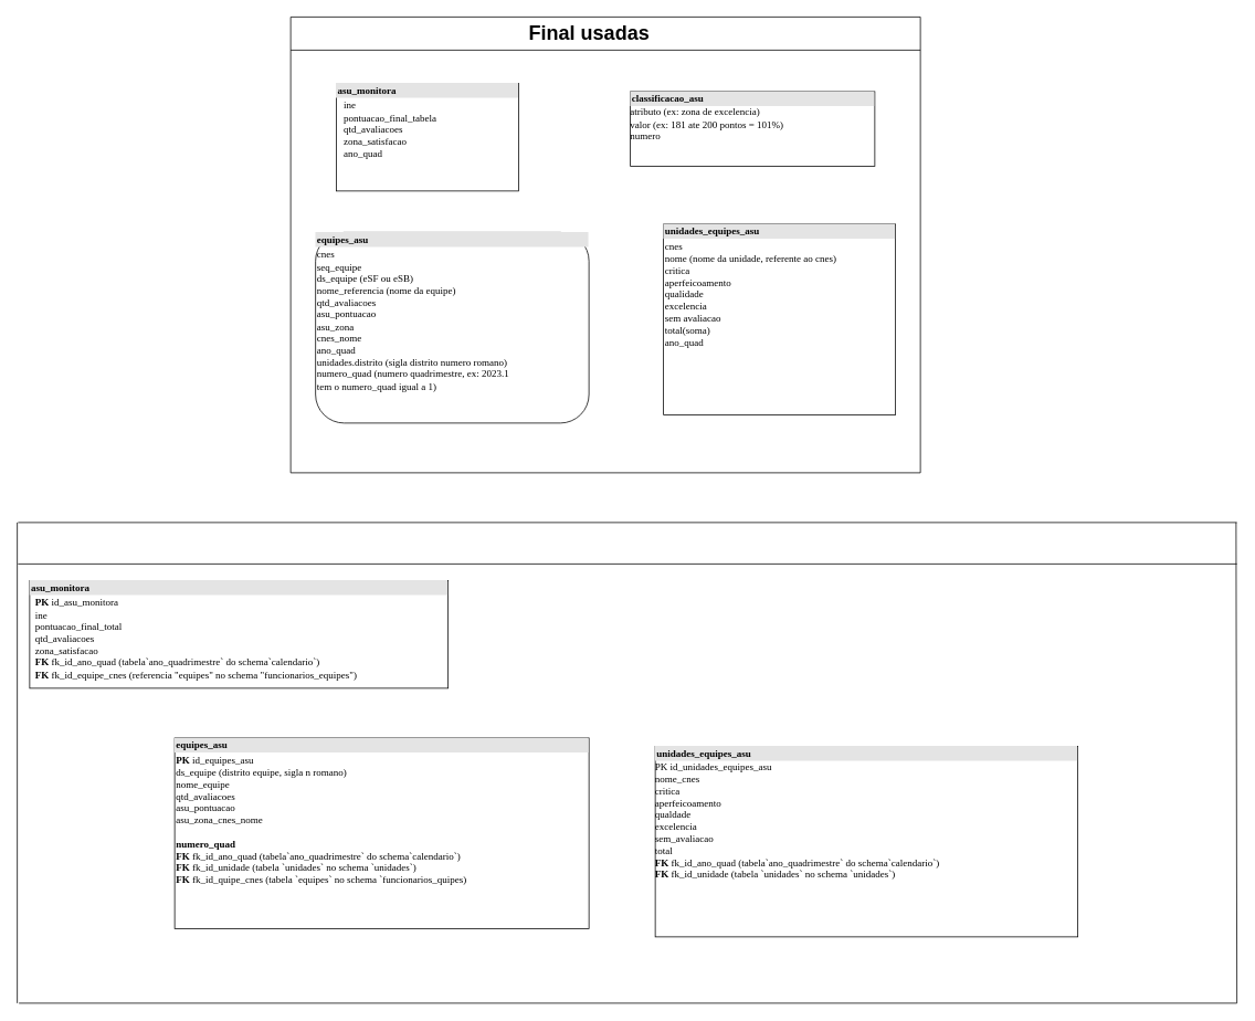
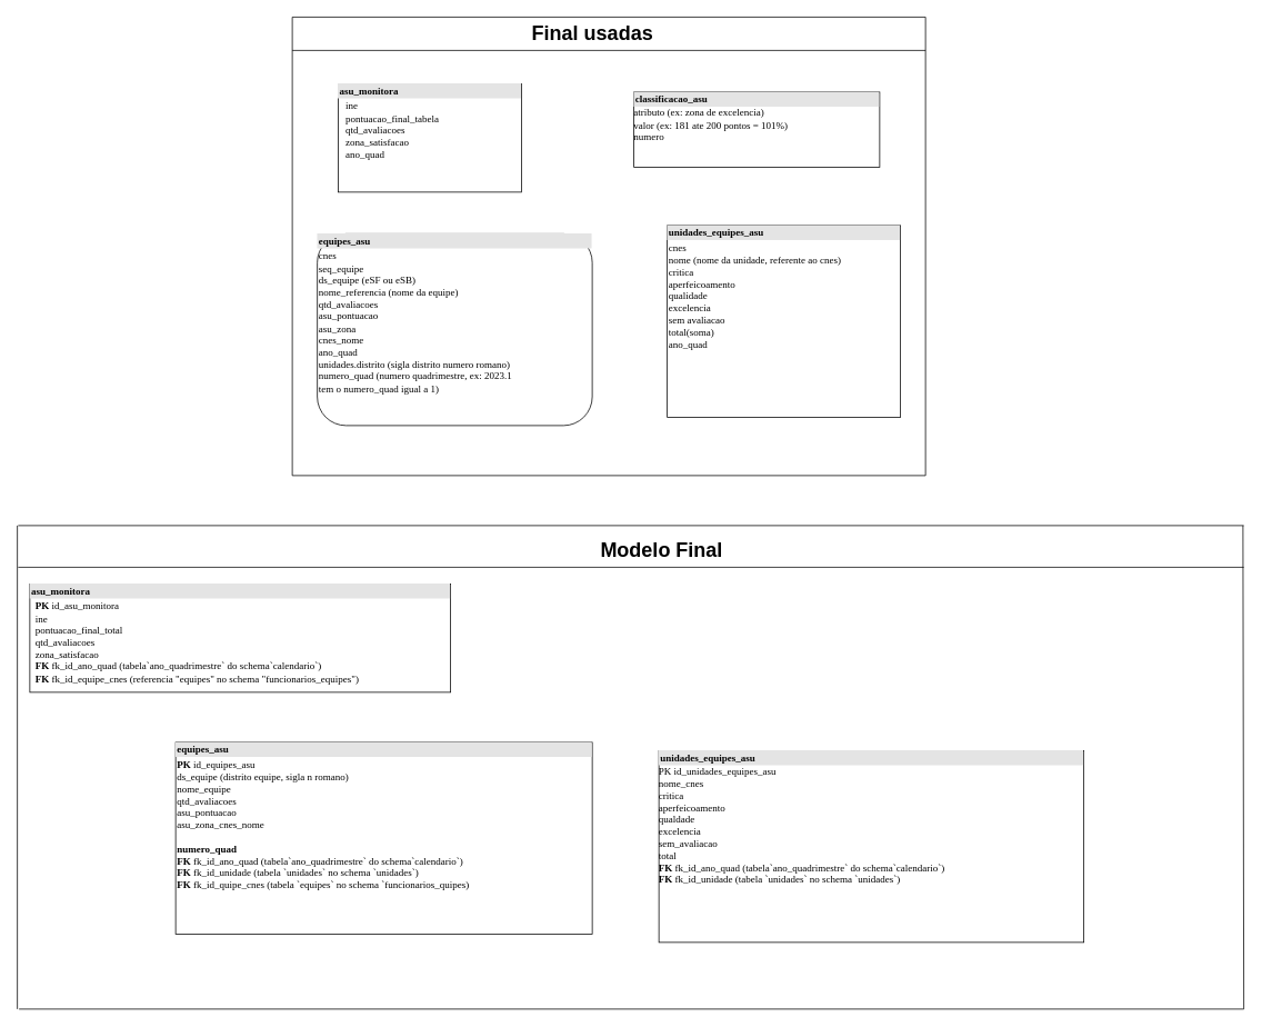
+ <mxCell id="12" value="Modelo Final" style="text;strokeColor=none;fillColor=none;html=1;fontSize=24;fontStyle=1;verticalAlign=middle;align=center;" vertex="1" parent="1"><mxGeometry x="713" y="639" width="160" height="41" as="geometry" /></mxCell>
